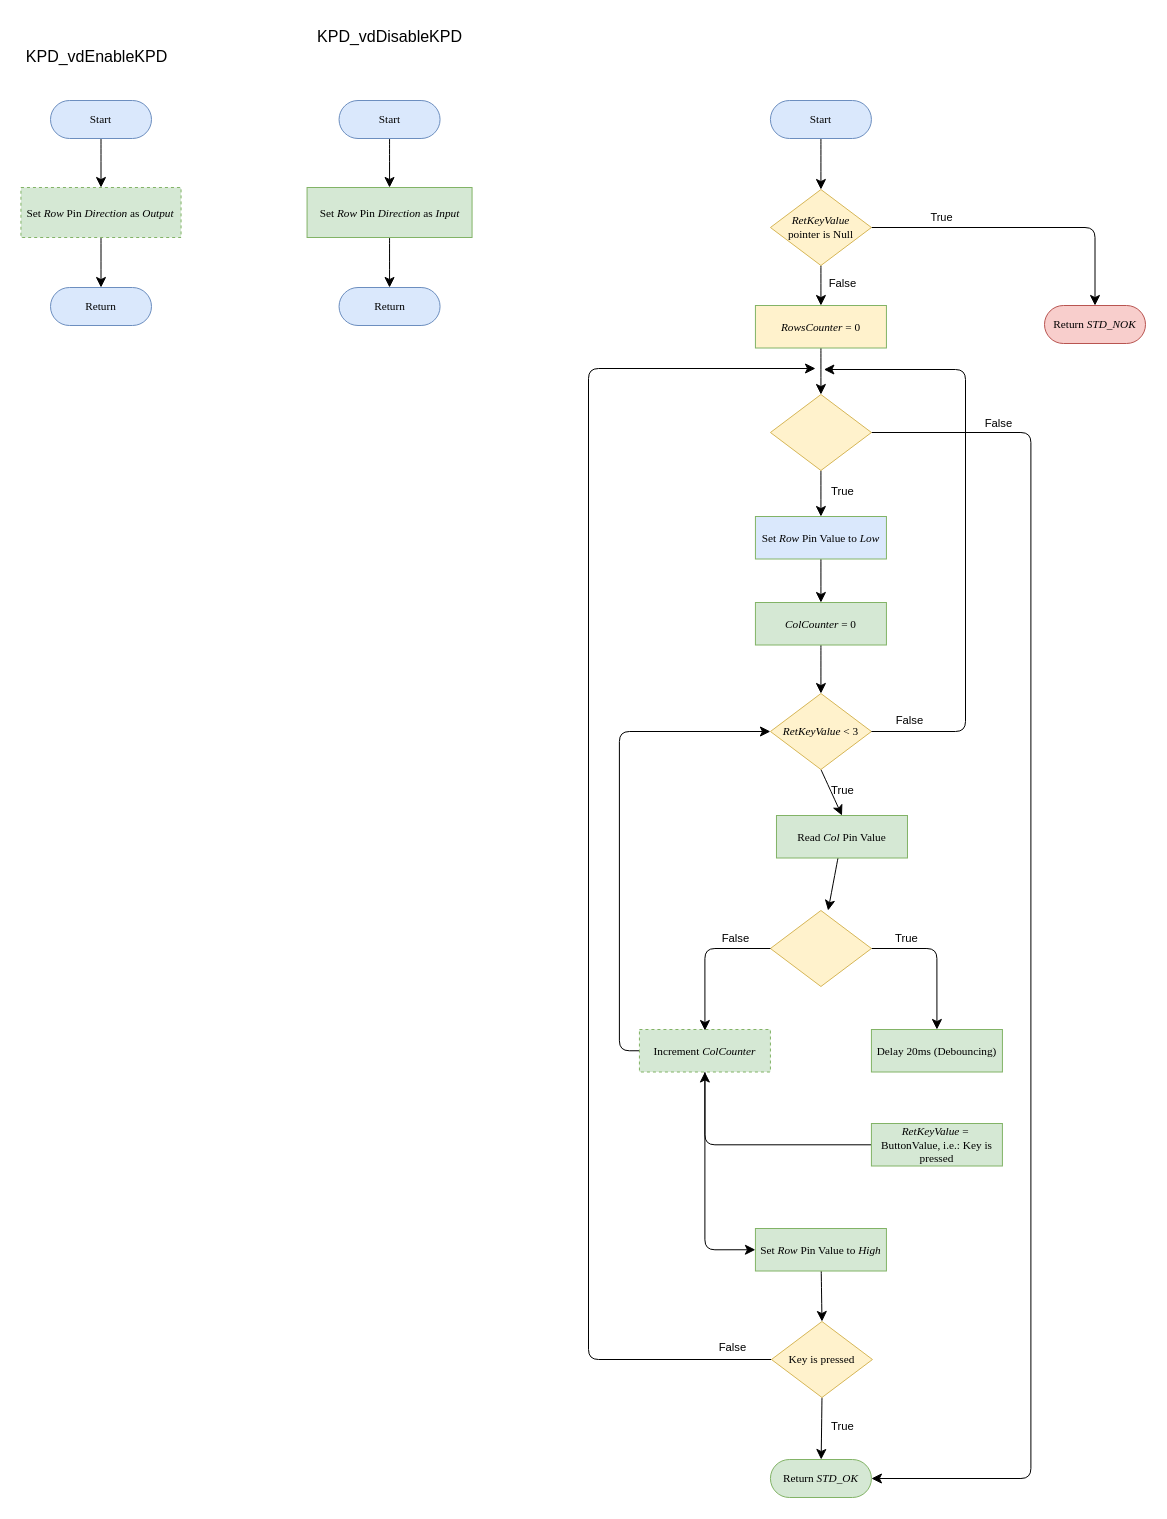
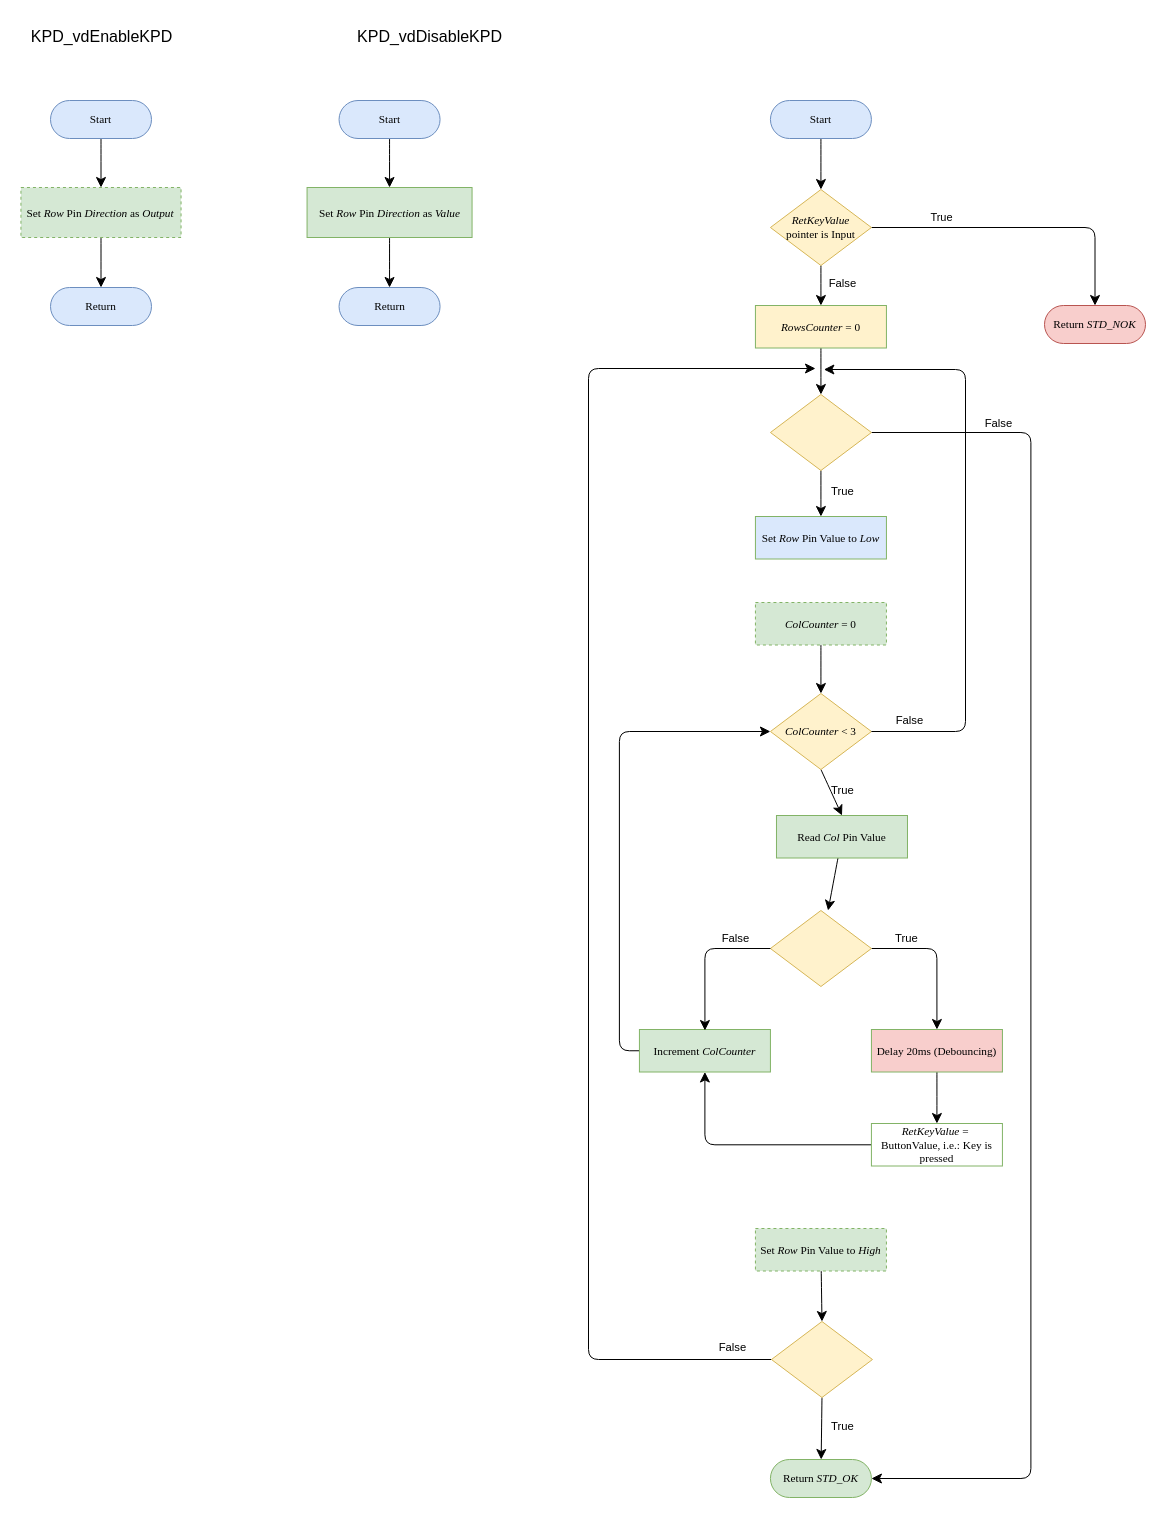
- <mxCell id="8" value="KPD_vdDisableKPD" style="text;html=1;align=center;verticalAlign=middle;resizable=0;points=[];autosize=1;strokeColor=none;fillColor=none;fontSize=16;" parent="1" vertex="1"><mxGeometry x="307.56" y="20" width="163" height="31" as="geometry" /></mxCell>
+ <mxCell id="8" value="KPD_vdDisableKPD" style="text;html=1;align=center;verticalAlign=middle;resizable=0;points=[];autosize=1;strokeColor=none;fillColor=none;fontSize=16;" parent="1" vertex="1"><mxGeometry x="347.56" y="20" width="163" height="31" as="geometry" /></mxCell>
- <mxCell id="2" value="KPD_vdEnableKPD" style="text;html=1;align=center;verticalAlign=middle;resizable=0;points=[];autosize=1;strokeColor=none;fillColor=none;fontSize=16;" parent="1" vertex="1"><mxGeometry x="16" y="40" width="159" height="31" as="geometry" /></mxCell>
+ <mxCell id="2" value="KPD_vdEnableKPD" style="text;html=1;align=center;verticalAlign=middle;resizable=0;points=[];autosize=1;strokeColor=none;fillColor=none;fontSize=16;" parent="1" vertex="1"><mxGeometry x="21" y="20" width="159" height="31" as="geometry" /></mxCell>
- <mxCell id="13" value="&lt;p style=&quot;line-height: 80%;&quot;&gt;&lt;font face=&quot;Calibri&quot;&gt;&lt;span style=&quot;font-size: 11.29px;&quot;&gt;Set &lt;i&gt;Row&lt;/i&gt;&amp;nbsp;Pin&amp;nbsp;&lt;i&gt;Direction &lt;/i&gt;as &lt;i&gt;Input&lt;/i&gt;&lt;/span&gt;&lt;/font&gt;&lt;/p&gt;" style="rounded=0;whiteSpace=wrap;html=1;fontSize=16;fillColor=#d5e8d4;strokeColor=#82b366;" parent="1" vertex="1"><mxGeometry x="306.56" y="187" width="165" height="50" as="geometry" /></mxCell>
+ <mxCell id="13" value="&lt;p style=&quot;line-height: 80%;&quot;&gt;&lt;font face=&quot;Calibri&quot;&gt;&lt;span style=&quot;font-size: 11.29px;&quot;&gt;Set &lt;i&gt;Row&lt;/i&gt;&amp;nbsp;Pin&amp;nbsp;&lt;i&gt;Direction &lt;/i&gt;as &lt;i&gt;Value&lt;/i&gt;&lt;/span&gt;&lt;/font&gt;&lt;/p&gt;" style="rounded=0;whiteSpace=wrap;html=1;fontSize=16;fillColor=#d5e8d4;strokeColor=#82b366;" parent="1" vertex="1"><mxGeometry x="306.56" y="187" width="165" height="50" as="geometry" /></mxCell>
- <mxCell id="19" value="&lt;div style=&quot;font-size: 11.29px;&quot;&gt;&lt;i&gt;RetKeyValue&lt;/i&gt;&lt;/div&gt;&lt;div style=&quot;font-size: 11.29px;&quot;&gt;&lt;span style=&quot;background-color: initial;&quot;&gt;pointer is Null&lt;/span&gt;&lt;br&gt;&lt;/div&gt;" style="text;vsdxID=219;fillColor=none;gradientColor=none;strokeColor=none;spacingTop=-1;spacingBottom=-1;spacingLeft=-1;spacingRight=-1;points=[[0,0.5,0],[1,0.5,0],[0.5,0,0],[0.5,1,0]];labelBackgroundColor=none;rounded=1;html=1;whiteSpace=wrap;verticalAlign=middle;align=center;overflow=width;;html=1;fontColor=#000000;fontFamily=Calibri;" parent="18" vertex="1"><mxGeometry x="8.17" y="9.43" width="84.67" height="57.15" as="geometry" /></mxCell>
+ <mxCell id="19" value="&lt;div style=&quot;font-size: 11.29px;&quot;&gt;&lt;i&gt;RetKeyValue&lt;/i&gt;&lt;/div&gt;&lt;div style=&quot;font-size: 11.29px;&quot;&gt;&lt;span style=&quot;background-color: initial;&quot;&gt;pointer is Input&lt;/span&gt;&lt;br&gt;&lt;/div&gt;" style="text;vsdxID=219;fillColor=none;gradientColor=none;strokeColor=none;spacingTop=-1;spacingBottom=-1;spacingLeft=-1;spacingRight=-1;points=[[0,0.5,0],[1,0.5,0],[0.5,0,0],[0.5,1,0]];labelBackgroundColor=none;rounded=1;html=1;whiteSpace=wrap;verticalAlign=middle;align=center;overflow=width;;html=1;fontColor=#000000;fontFamily=Calibri;" parent="18" vertex="1"><mxGeometry x="8.17" y="9.43" width="84.67" height="57.15" as="geometry" /></mxCell>
- <mxCell id="34" style="edgeStyle=none;curved=1;rounded=0;orthogonalLoop=1;jettySize=auto;html=1;entryX=0.5;entryY=0;entryDx=0;entryDy=0;fontSize=12;startSize=8;endSize=8;" parent="1" source="35" target="30" edge="1"><mxGeometry relative="1" as="geometry" /></mxCell>
- <mxCell id="30" value="&lt;p style=&quot;line-height: 80%;&quot;&gt;&lt;span style=&quot;border-color: var(--border-color); font-family: Calibri;&quot;&gt;&lt;font style=&quot;font-size: 11.29px;&quot;&gt;&lt;i&gt;ColCounter&lt;/i&gt; = 0&lt;/font&gt;&lt;/span&gt;&lt;br&gt;&lt;/p&gt;" style="rounded=0;whiteSpace=wrap;html=1;fontSize=16;fillColor=#d5e8d4;strokeColor=#82b366;" parent="1" vertex="1"><mxGeometry x="754.93" y="602" width="131" height="42.5" as="geometry" /></mxCell>
+ <mxCell id="30" value="&lt;p style=&quot;line-height: 80%;&quot;&gt;&lt;span style=&quot;border-color: var(--border-color); font-family: Calibri;&quot;&gt;&lt;font style=&quot;font-size: 11.29px;&quot;&gt;&lt;i&gt;ColCounter&lt;/i&gt; = 0&lt;/font&gt;&lt;/span&gt;&lt;br&gt;&lt;/p&gt;" style="rounded=0;whiteSpace=wrap;html=1;fontSize=16;fillColor=#d5e8d4;strokeColor=#82b366;dashed=1;" parent="1" vertex="1"><mxGeometry x="754.93" y="602" width="131" height="42.5" as="geometry" /></mxCell>
- <mxCell id="33" value="&lt;span style=&quot;border-color: var(--border-color); font-size: 11.29px;&quot;&gt;&lt;i&gt;RetKeyValue&lt;/i&gt;&lt;span style=&quot;background-color: initial; font-size: 12px;&quot;&gt;&lt;font style=&quot;font-size: 11.29px;&quot;&gt;&amp;nbsp;&amp;lt; 3&lt;/font&gt;&lt;/span&gt;&lt;br&gt;&lt;/span&gt;" style="text;vsdxID=219;fillColor=none;gradientColor=none;strokeColor=none;spacingTop=-1;spacingBottom=-1;spacingLeft=-1;spacingRight=-1;points=[[0,0.5,0],[1,0.5,0],[0.5,0,0],[0.5,1,0]];labelBackgroundColor=none;rounded=1;html=1;whiteSpace=wrap;verticalAlign=middle;align=center;overflow=width;;html=1;fontColor=#000000;fontFamily=Calibri;" parent="32" vertex="1"><mxGeometry x="8.17" y="9.43" width="84.67" height="57.15" as="geometry" /></mxCell>
+ <mxCell id="33" value="&lt;span style=&quot;border-color: var(--border-color); font-size: 11.29px;&quot;&gt;&lt;i&gt;ColCounter&lt;/i&gt;&lt;span style=&quot;background-color: initial; font-size: 12px;&quot;&gt;&lt;font style=&quot;font-size: 11.29px;&quot;&gt;&amp;nbsp;&amp;lt; 3&lt;/font&gt;&lt;/span&gt;&lt;br&gt;&lt;/span&gt;" style="text;vsdxID=219;fillColor=none;gradientColor=none;strokeColor=none;spacingTop=-1;spacingBottom=-1;spacingLeft=-1;spacingRight=-1;points=[[0,0.5,0],[1,0.5,0],[0.5,0,0],[0.5,1,0]];labelBackgroundColor=none;rounded=1;html=1;whiteSpace=wrap;verticalAlign=middle;align=center;overflow=width;;html=1;fontColor=#000000;fontFamily=Calibri;" parent="32" vertex="1"><mxGeometry x="8.17" y="9.43" width="84.67" height="57.15" as="geometry" /></mxCell>
- <mxCell id="47" value="&lt;p style=&quot;line-height: 80%;&quot;&gt;&lt;span style=&quot;border-color: var(--border-color); font-family: Calibri; font-size: 11.29px;&quot;&gt;Increment &lt;/span&gt;&lt;i style=&quot;border-color: var(--border-color); font-family: Calibri; font-size: 11.29px;&quot;&gt;ColCounter&lt;/i&gt;&lt;br&gt;&lt;/p&gt;" style="rounded=0;whiteSpace=wrap;html=1;fontSize=16;fillColor=#d5e8d4;strokeColor=#82b366;dashed=1;" parent="1" vertex="1"><mxGeometry x="638.93" y="1029" width="131" height="42.5" as="geometry" /></mxCell>
+ <mxCell id="47" value="&lt;p style=&quot;line-height: 80%;&quot;&gt;&lt;span style=&quot;border-color: var(--border-color); font-family: Calibri; font-size: 11.29px;&quot;&gt;Increment &lt;/span&gt;&lt;i style=&quot;border-color: var(--border-color); font-family: Calibri; font-size: 11.29px;&quot;&gt;ColCounter&lt;/i&gt;&lt;br&gt;&lt;/p&gt;" style="rounded=0;whiteSpace=wrap;html=1;fontSize=16;fillColor=#d5e8d4;strokeColor=#82b366;" parent="1" vertex="1"><mxGeometry x="638.93" y="1029" width="131" height="42.5" as="geometry" /></mxCell>
- <mxCell id="41" value="&lt;p style=&quot;line-height: 80%;&quot;&gt;&lt;font face=&quot;Calibri&quot;&gt;&lt;span style=&quot;font-size: 11.29px;&quot;&gt;Delay 20ms (Debouncing)&lt;/span&gt;&lt;/font&gt;&lt;/p&gt;" style="rounded=0;whiteSpace=wrap;html=1;fontSize=16;fillColor=#d5e8d4;strokeColor=#82b366;" parent="1" vertex="1"><mxGeometry x="870.93" y="1029" width="131" height="42.5" as="geometry" /></mxCell>
+ <mxCell id="41" value="&lt;p style=&quot;line-height: 80%;&quot;&gt;&lt;font face=&quot;Calibri&quot;&gt;&lt;span style=&quot;font-size: 11.29px;&quot;&gt;Delay 20ms (Debouncing)&lt;/span&gt;&lt;/font&gt;&lt;/p&gt;" style="rounded=0;whiteSpace=wrap;html=1;fontSize=16;fillColor=#f8cecc;strokeColor=#82b366;" parent="1" vertex="1"><mxGeometry x="870.93" y="1029" width="131" height="42.5" as="geometry" /></mxCell>
+ <mxCell id="40" style="edgeStyle=none;curved=1;rounded=0;orthogonalLoop=1;jettySize=auto;html=1;entryX=0.5;entryY=0;entryDx=0;entryDy=0;fontSize=12;startSize=8;endSize=8;" parent="1" source="41" target="43" edge="1"><mxGeometry relative="1" as="geometry" /></mxCell>
- <mxCell id="43" value="&lt;p style=&quot;line-height: 80%;&quot;&gt;&lt;i style=&quot;border-color: var(--border-color); font-family: Calibri; font-size: 11.29px;&quot;&gt;RetKeyValue&lt;/i&gt;&lt;span style=&quot;border-color: var(--border-color); font-family: Calibri; font-size: 11.29px;&quot;&gt; =&amp;nbsp; ButtonValue, i.e.: Key is pressed&lt;/span&gt;&lt;br&gt;&lt;/p&gt;" style="rounded=0;whiteSpace=wrap;html=1;fontSize=16;fillColor=#d5e8d4;strokeColor=#82b366;" parent="1" vertex="1"><mxGeometry x="870.92" y="1123" width="131" height="42.5" as="geometry" /></mxCell>
+ <mxCell id="43" value="&lt;p style=&quot;line-height: 80%;&quot;&gt;&lt;i style=&quot;border-color: var(--border-color); font-family: Calibri; font-size: 11.29px;&quot;&gt;RetKeyValue&lt;/i&gt;&lt;span style=&quot;border-color: var(--border-color); font-family: Calibri; font-size: 11.29px;&quot;&gt; =&amp;nbsp; ButtonValue, i.e.: Key is pressed&lt;/span&gt;&lt;br&gt;&lt;/p&gt;" style="rounded=0;whiteSpace=wrap;html=1;fontSize=16;fillColor=#ffffff;strokeColor=#82b366;" parent="1" vertex="1"><mxGeometry x="870.92" y="1123" width="131" height="42.5" as="geometry" /></mxCell>
- <mxCell id="46" style="edgeStyle=orthogonalEdgeStyle;rounded=1;orthogonalLoop=1;jettySize=auto;html=1;entryX=0;entryY=0.5;entryDx=0;entryDy=0;fontSize=12;startSize=8;endSize=8;" parent="1" source="47" target="54" edge="1"><mxGeometry relative="1" as="geometry" /></mxCell>
- <mxCell id="54" value="&lt;p style=&quot;line-height: 80%;&quot;&gt;&lt;font face=&quot;Calibri&quot;&gt;&lt;span style=&quot;font-size: 11.29px;&quot;&gt;Set &lt;i&gt;Row&lt;/i&gt; Pin Value to&lt;i&gt;&amp;nbsp;High&lt;/i&gt;&lt;/span&gt;&lt;/font&gt;&lt;/p&gt;" style="rounded=0;whiteSpace=wrap;html=1;fontSize=16;fillColor=#d5e8d4;strokeColor=#82b366;" parent="1" vertex="1"><mxGeometry x="754.93" y="1228" width="131" height="42.5" as="geometry" /></mxCell>
+ <mxCell id="54" value="&lt;p style=&quot;line-height: 80%;&quot;&gt;&lt;font face=&quot;Calibri&quot;&gt;&lt;span style=&quot;font-size: 11.29px;&quot;&gt;Set &lt;i&gt;Row&lt;/i&gt; Pin Value to&lt;i&gt;&amp;nbsp;High&lt;/i&gt;&lt;/span&gt;&lt;/font&gt;&lt;/p&gt;" style="rounded=0;whiteSpace=wrap;html=1;fontSize=16;fillColor=#d5e8d4;strokeColor=#82b366;dashed=1;" parent="1" vertex="1"><mxGeometry x="754.93" y="1228" width="131" height="42.5" as="geometry" /></mxCell>
- <mxCell id="56" value="&lt;span style=&quot;border-color: var(--border-color); font-size: 11.29px;&quot;&gt;Key is pressed&lt;br&gt;&lt;/span&gt;" style="text;vsdxID=219;fillColor=none;gradientColor=none;strokeColor=none;spacingTop=-1;spacingBottom=-1;spacingLeft=-1;spacingRight=-1;points=[[0,0.5,0],[1,0.5,0],[0.5,0,0],[0.5,1,0]];labelBackgroundColor=none;rounded=1;html=1;whiteSpace=wrap;verticalAlign=middle;align=center;overflow=width;;html=1;fontColor=#000000;fontFamily=Calibri;" parent="55" vertex="1"><mxGeometry x="8.17" y="9.43" width="84.67" height="57.15" as="geometry" /></mxCell>
